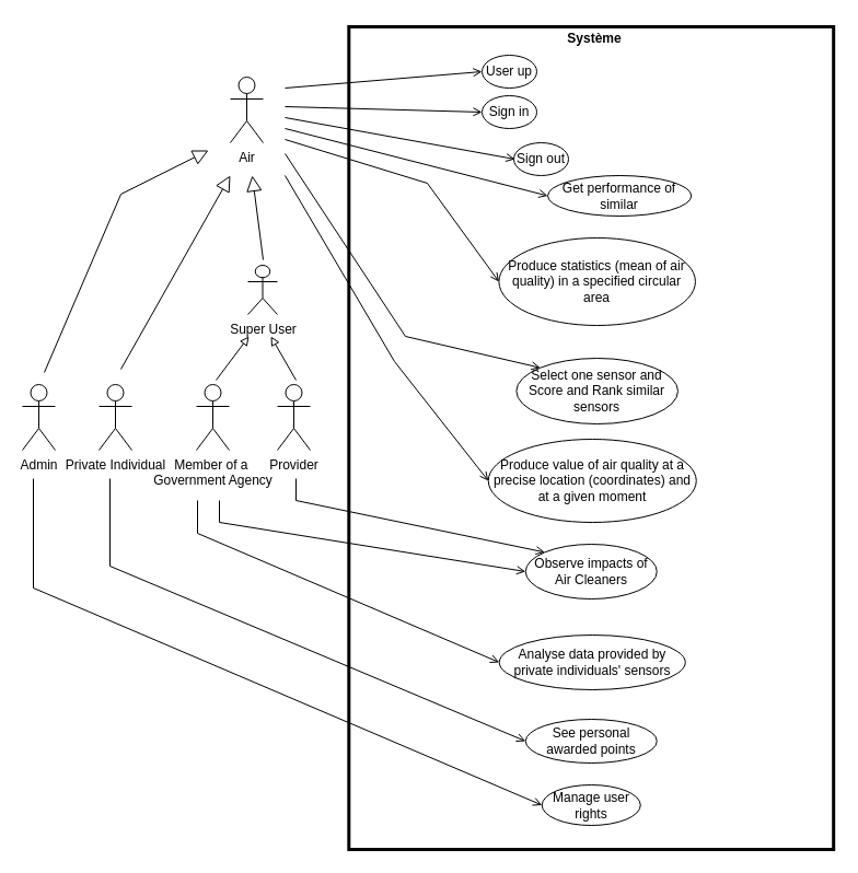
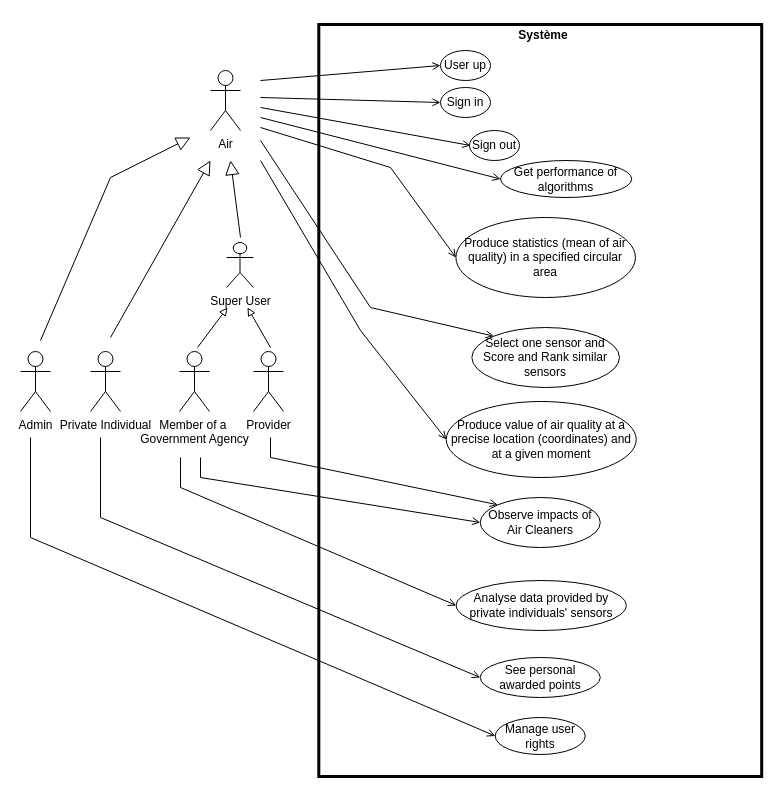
- <mxCell id="31" value="Get performance of similar" style="ellipse;whiteSpace=wrap;html=1;" parent="1" vertex="1"><mxGeometry x="500" y="160" width="131.25" height="37" as="geometry" /></mxCell>
+ <mxCell id="31" value="Get performance of algorithms" style="ellipse;whiteSpace=wrap;html=1;" parent="1" vertex="1"><mxGeometry x="500" y="160" width="131.25" height="37" as="geometry" /></mxCell>
